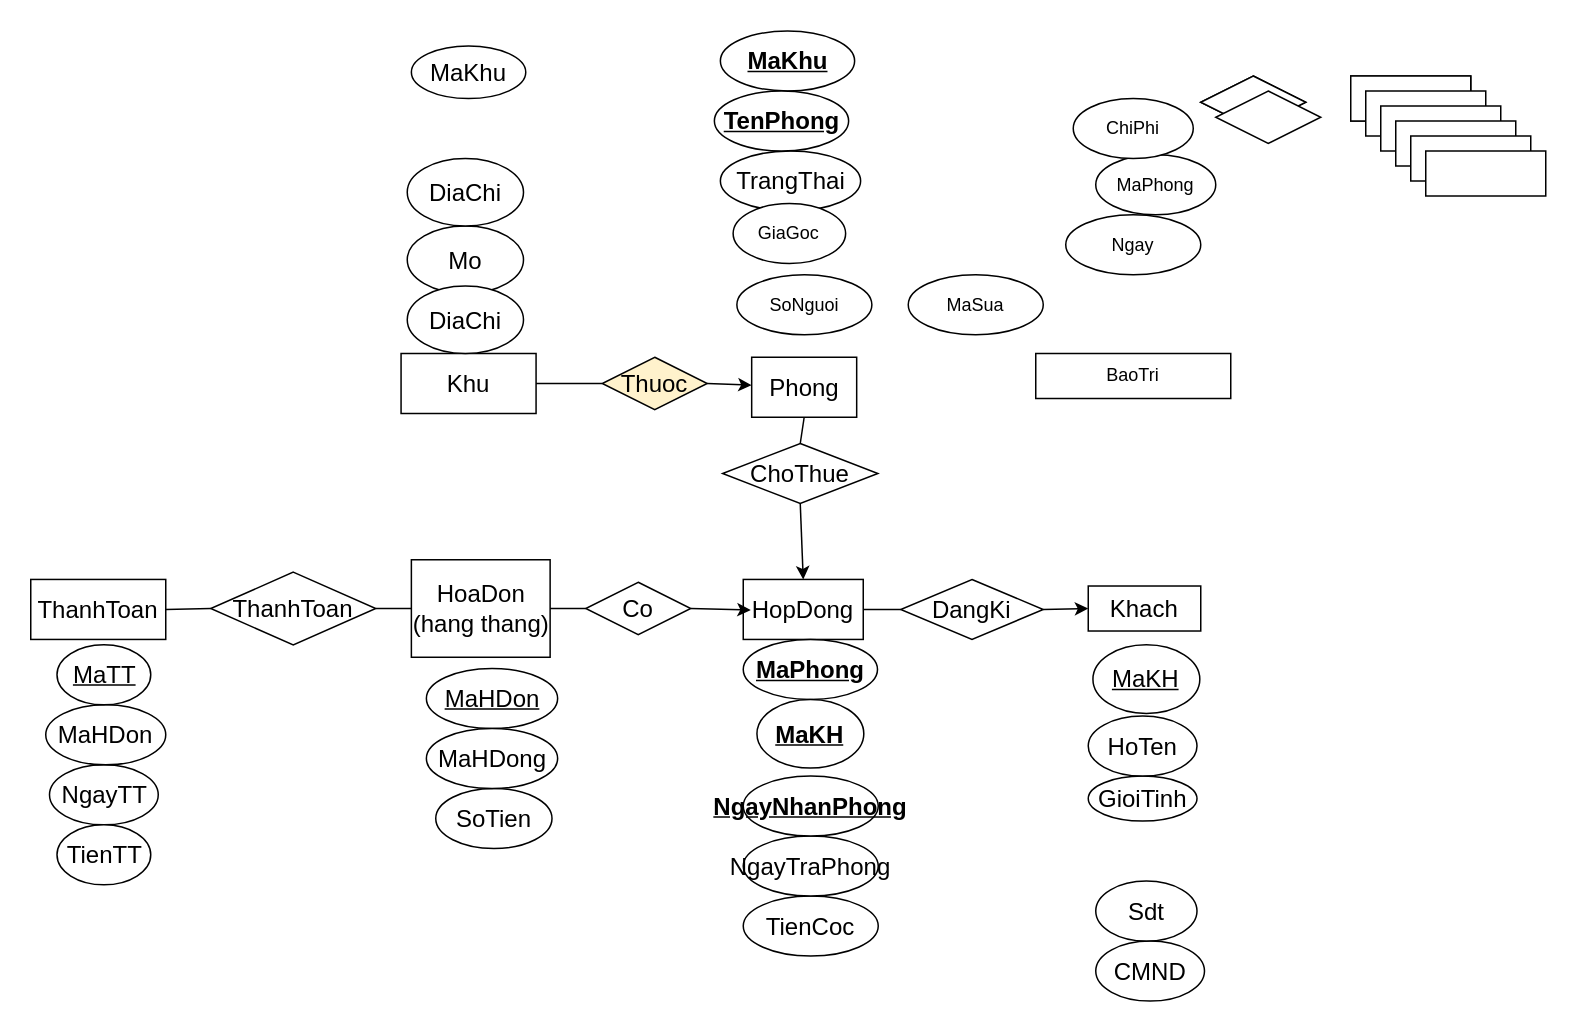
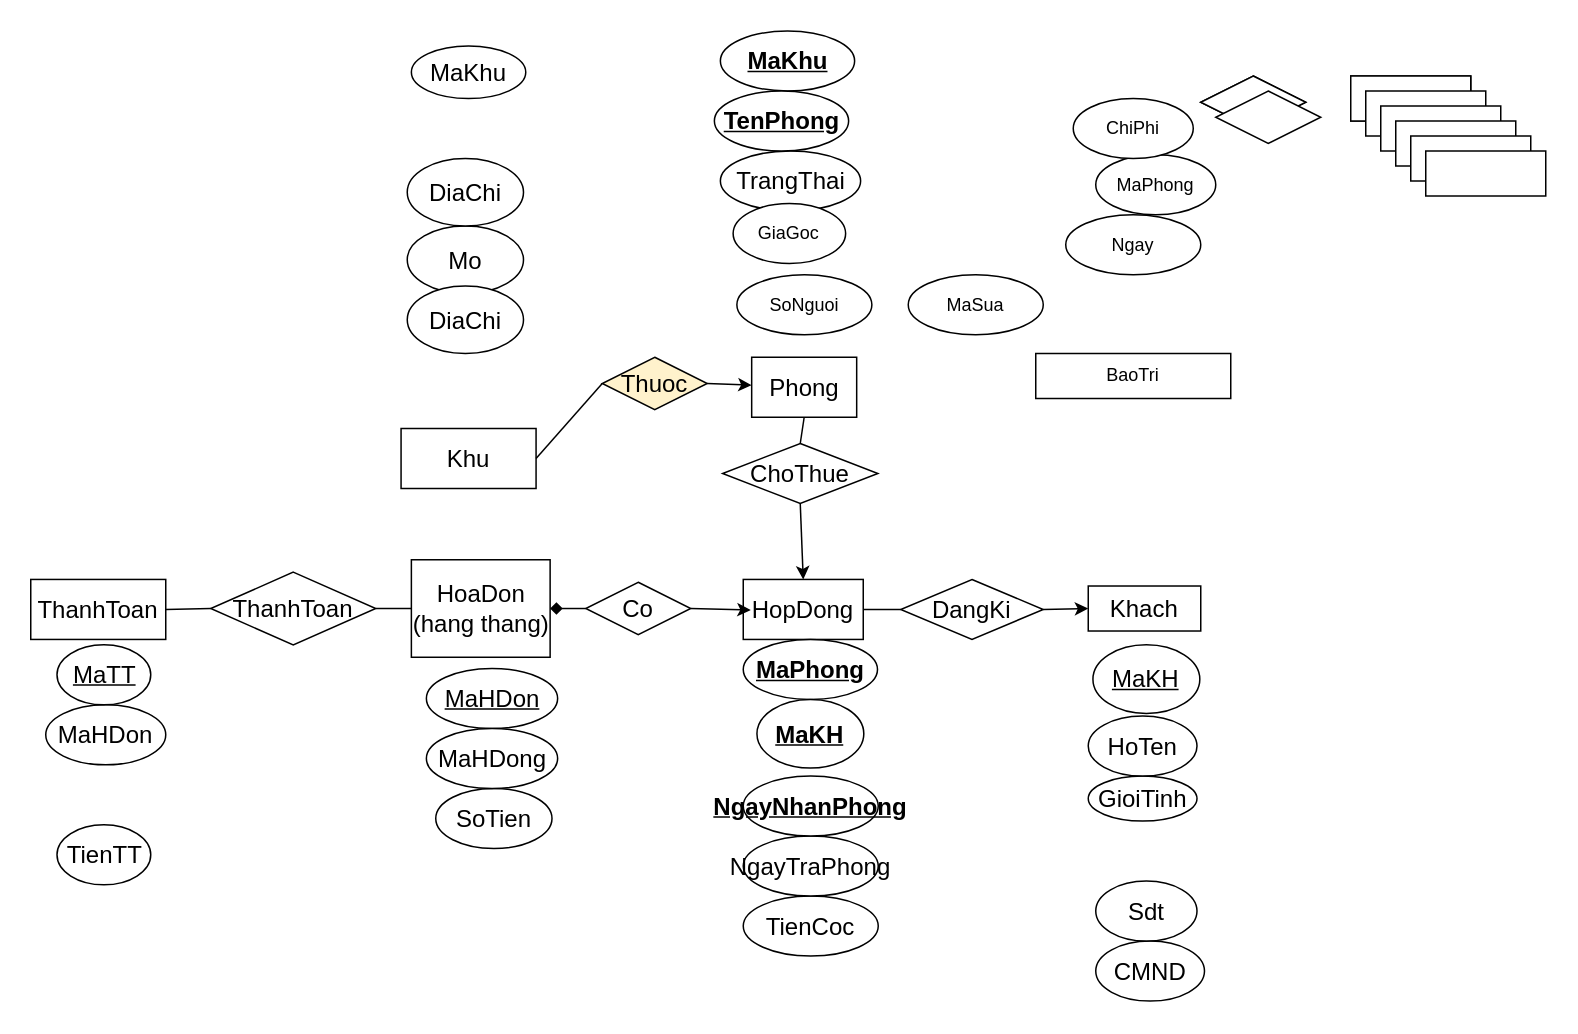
- <mxCell id="3" value="Khu" style="rounded=0;whiteSpace=wrap;html=1;fontSize=16;" parent="1" vertex="1"><mxGeometry x="266.88" y="235" width="90" height="40" as="geometry" /></mxCell>
+ <mxCell id="3" value="Khu" style="rounded=0;whiteSpace=wrap;html=1;fontSize=16;" parent="1" vertex="1"><mxGeometry x="266.88" y="285" width="90" height="40" as="geometry" /></mxCell>
- <mxCell id="42" value="" style="endArrow=none;html=1;exitX=0;exitY=0.5;exitDx=0;exitDy=0;fontSize=16;" parent="1" source="29" target="5" edge="1"><mxGeometry width="50" height="50" relative="1" as="geometry"><mxPoint x="490" y="395" as="sourcePoint" /><mxPoint x="540" y="345" as="targetPoint" /></mxGeometry></mxCell>
+ <mxCell id="42" value="" style="endArrow=diamond;html=1;exitX=0;exitY=0.5;exitDx=0;exitDy=0;fontSize=16;" parent="1" source="29" target="5" edge="1"><mxGeometry width="50" height="50" relative="1" as="geometry"><mxPoint x="490" y="395" as="sourcePoint" /><mxPoint x="540" y="345" as="targetPoint" /></mxGeometry></mxCell>
- <mxCell id="33" value="NgayTT" style="ellipse;whiteSpace=wrap;html=1;fontSize=16;" parent="1" vertex="1"><mxGeometry x="32.5" y="509.24" width="72.5" height="40" as="geometry" /></mxCell>
